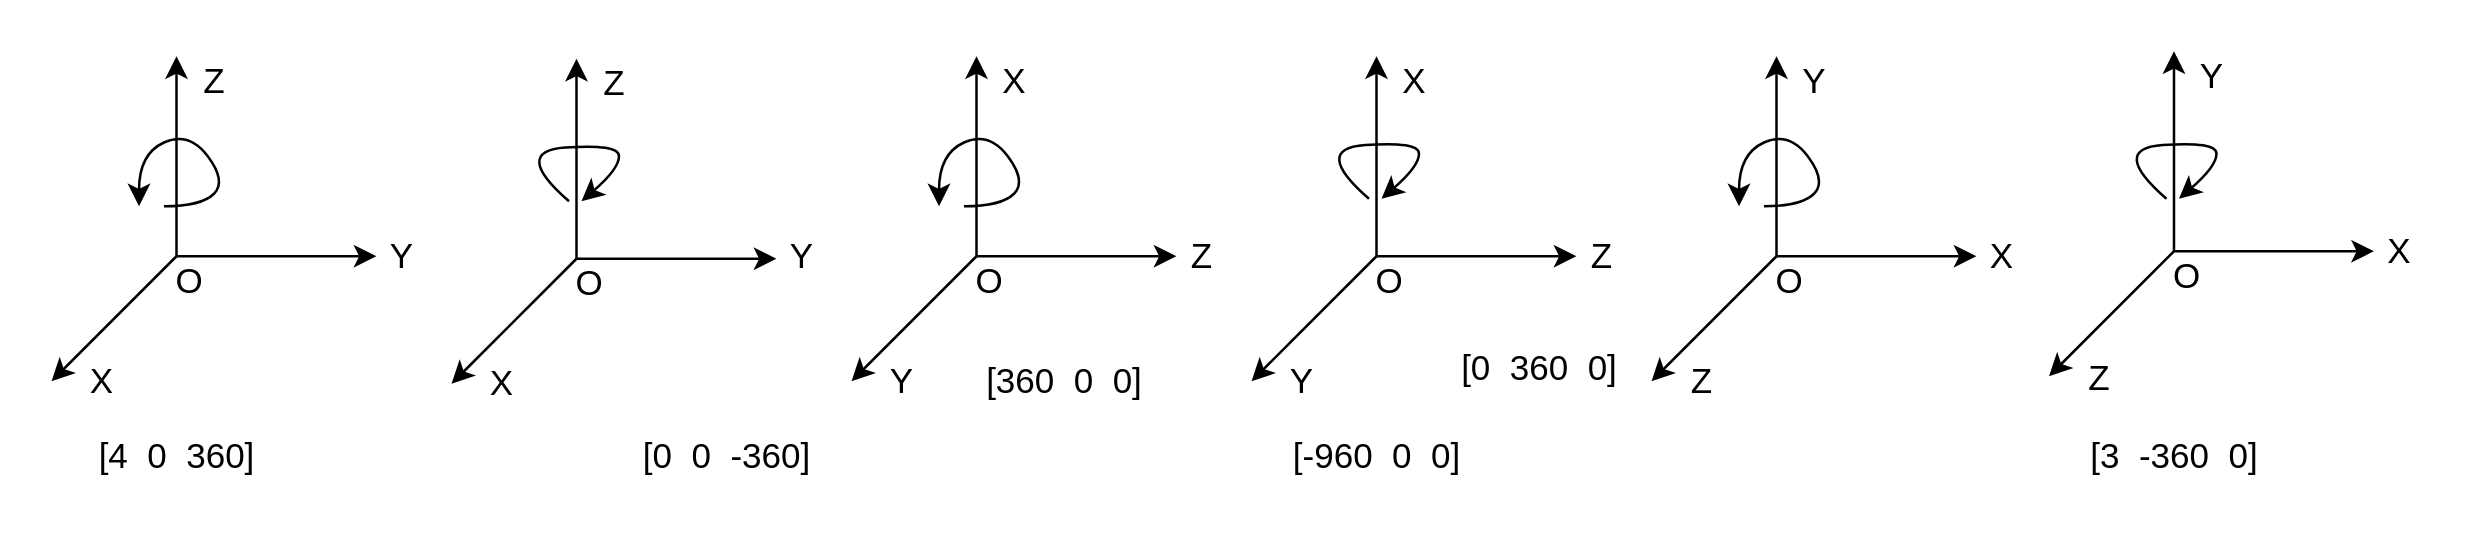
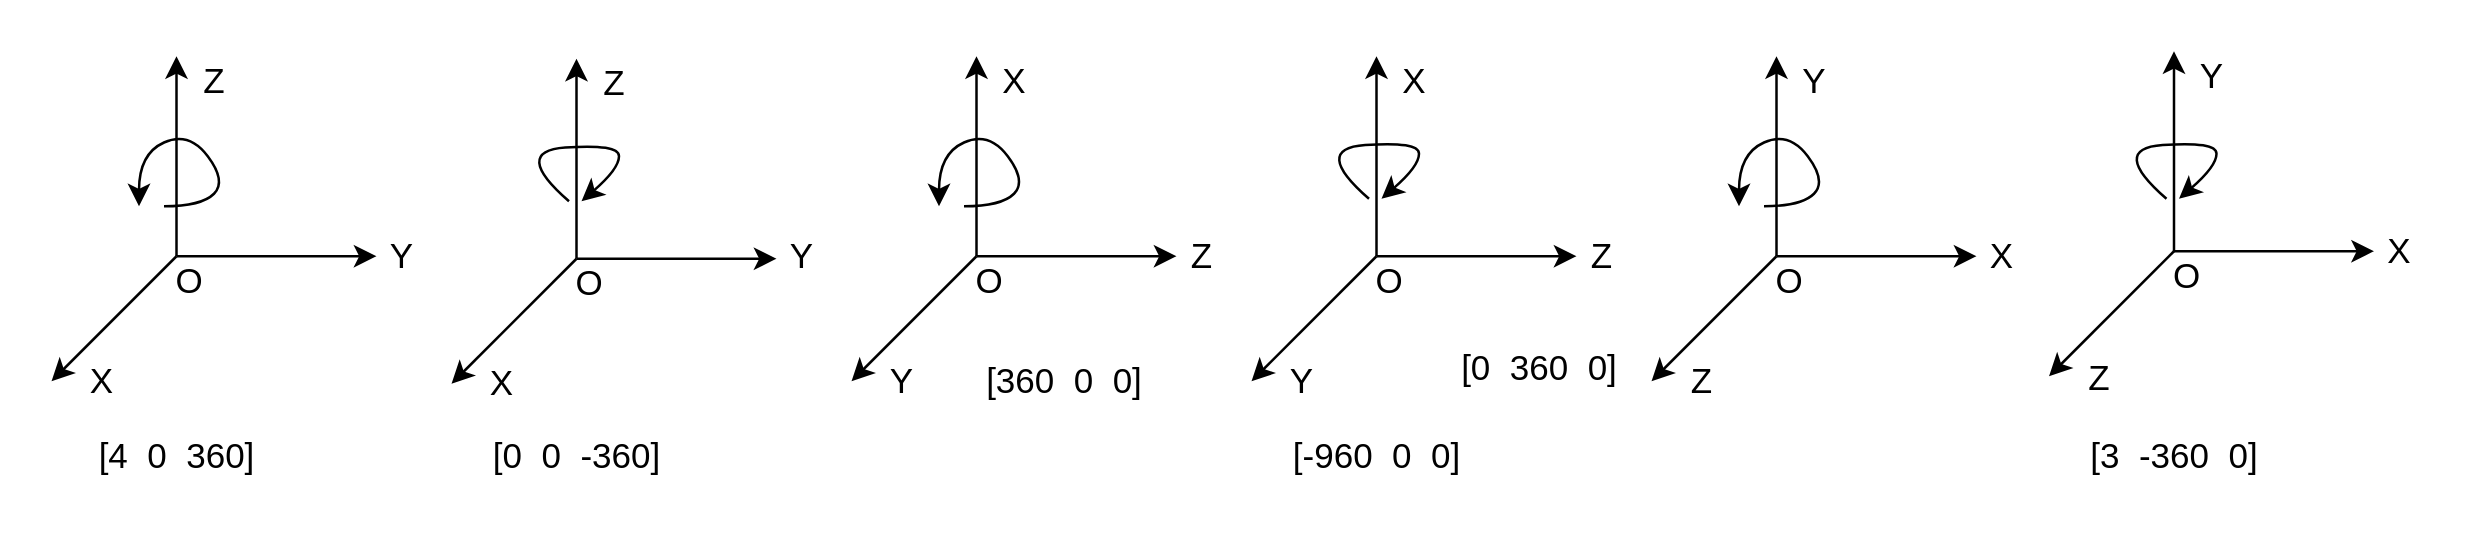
- <mxCell id="49" value="[0&amp;nbsp; 0&amp;nbsp; -360]" style="text;html=1;align=center;verticalAlign=middle;resizable=0;points=[];autosize=1;strokeColor=none;fillColor=none;fontSize=14;" vertex="1" parent="1"><mxGeometry x="250" y="172" width="80" height="20" as="geometry" /></mxCell>
+ <mxCell id="49" value="[0&amp;nbsp; 0&amp;nbsp; -360]" style="text;html=1;align=center;verticalAlign=middle;resizable=0;points=[];autosize=1;strokeColor=none;fillColor=none;fontSize=14;" vertex="1" parent="1"><mxGeometry x="190" y="172" width="80" height="20" as="geometry" /></mxCell>
